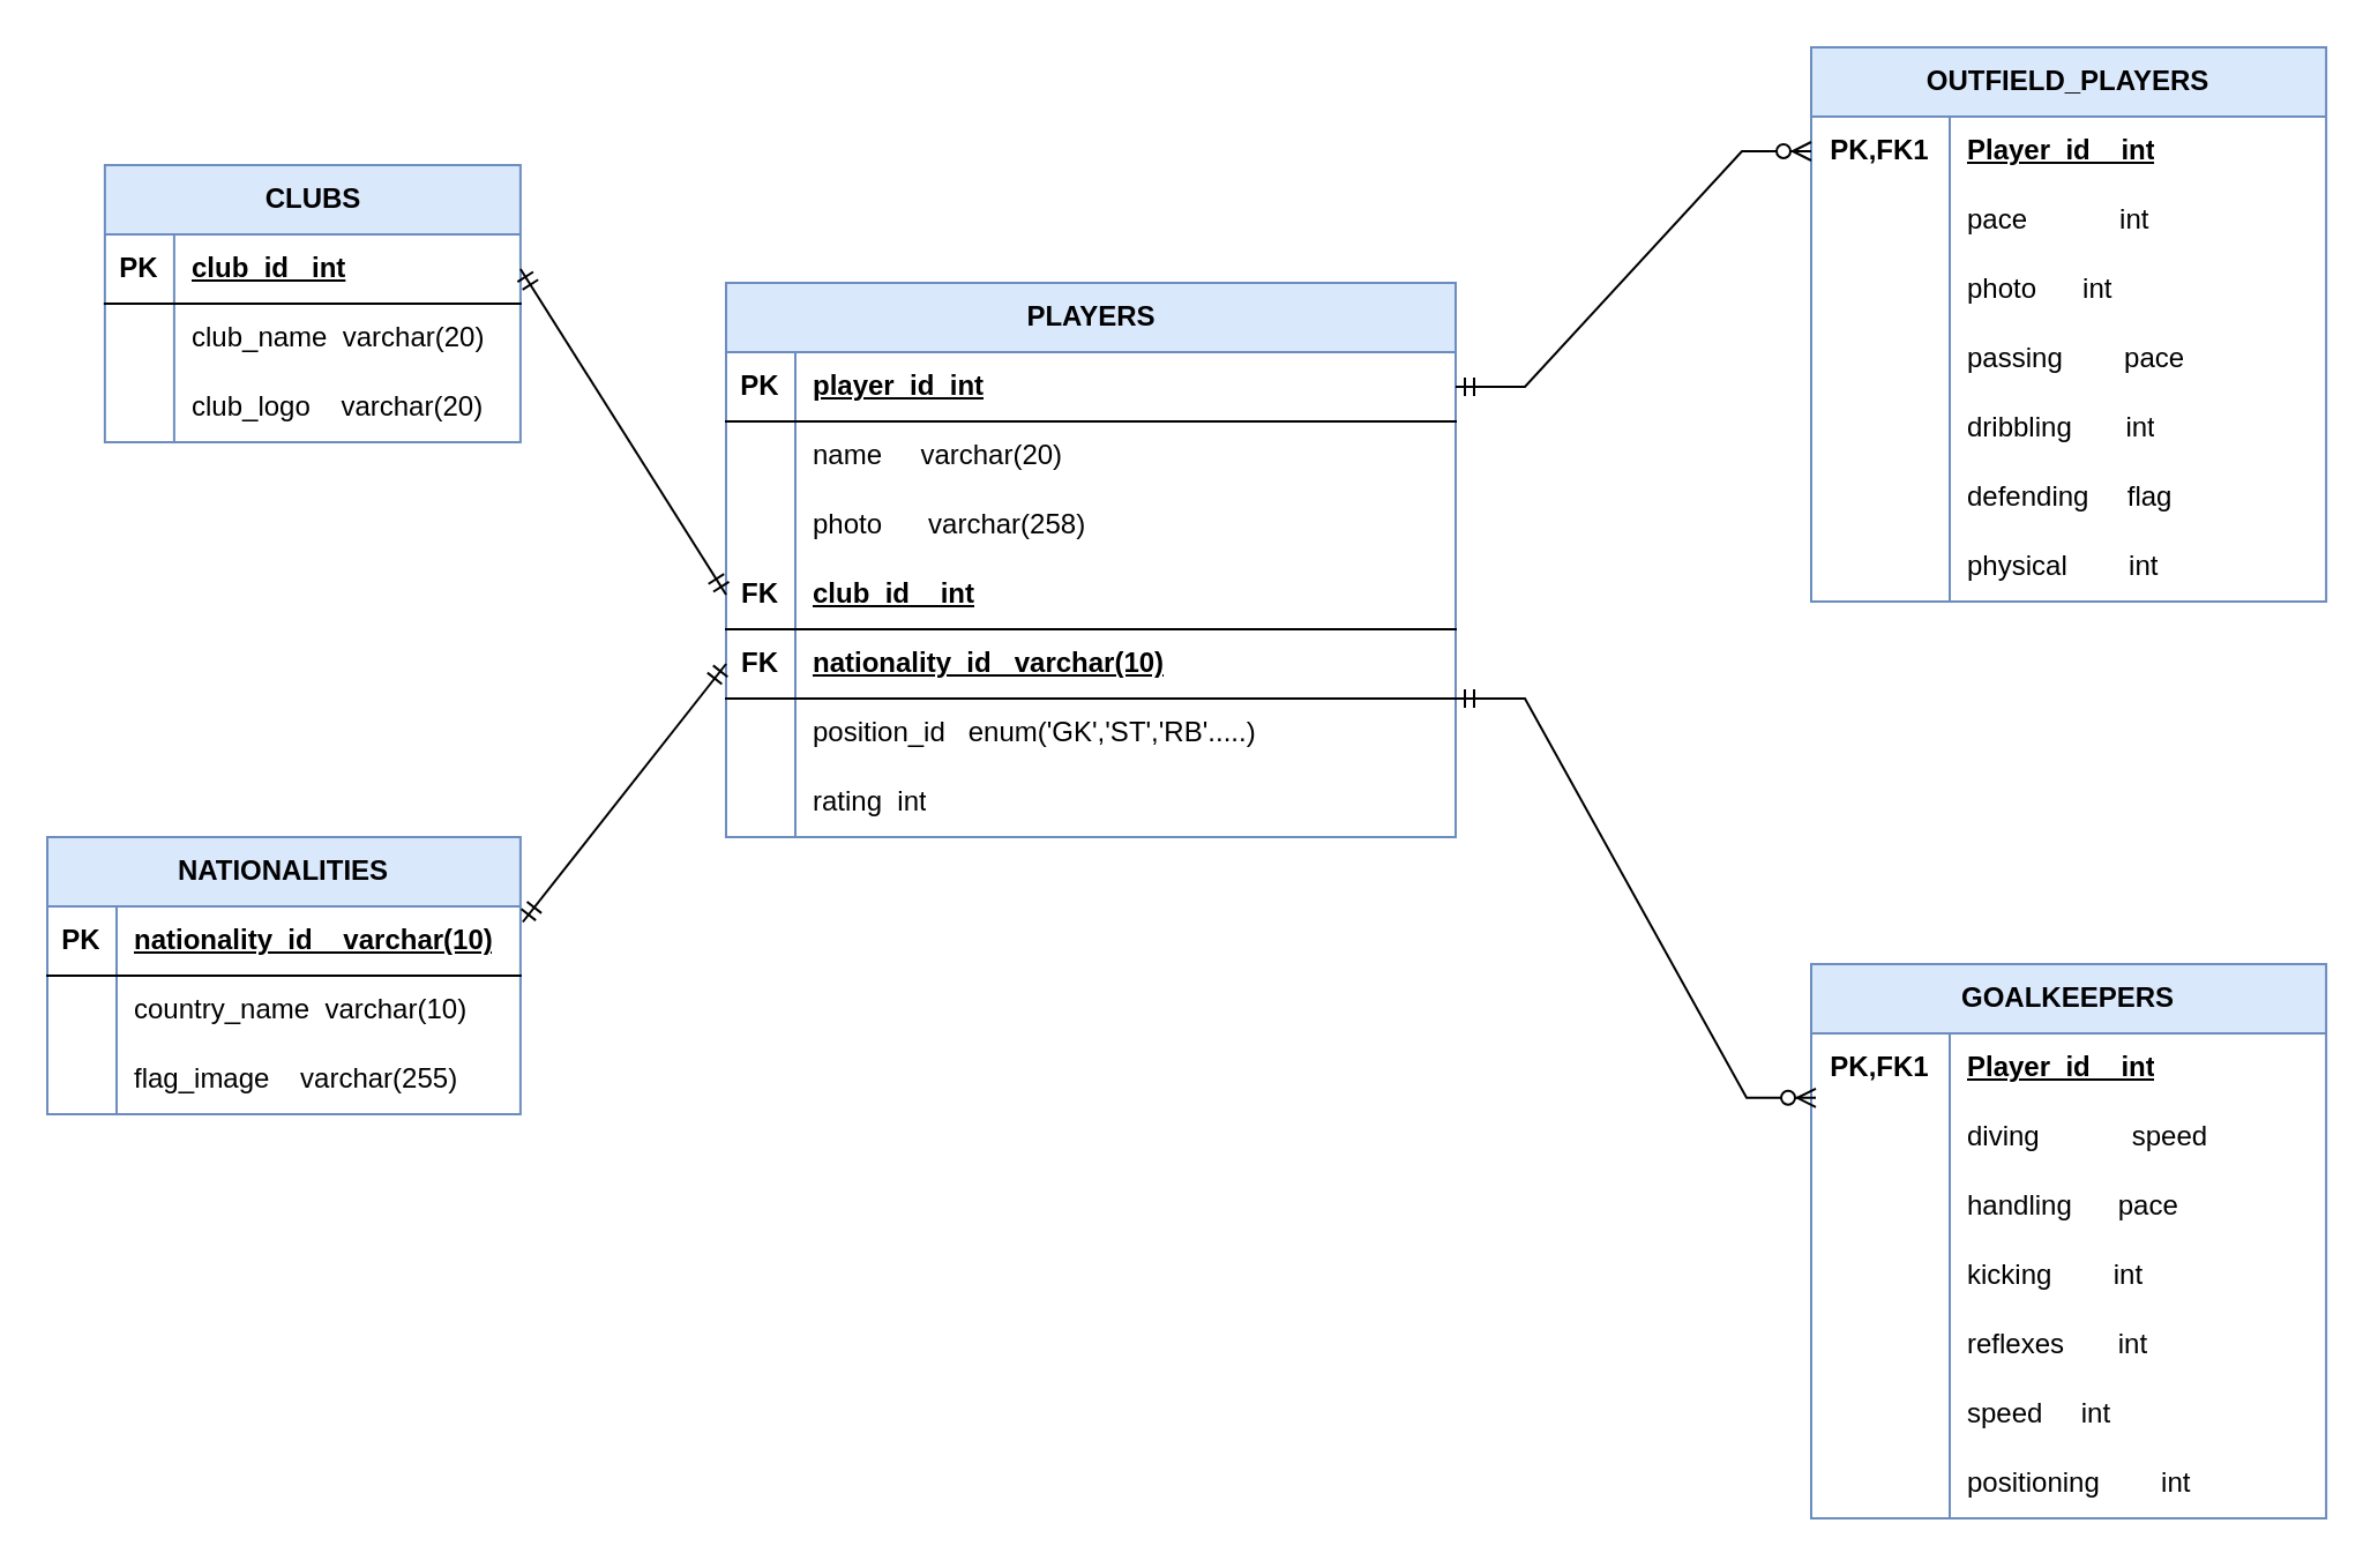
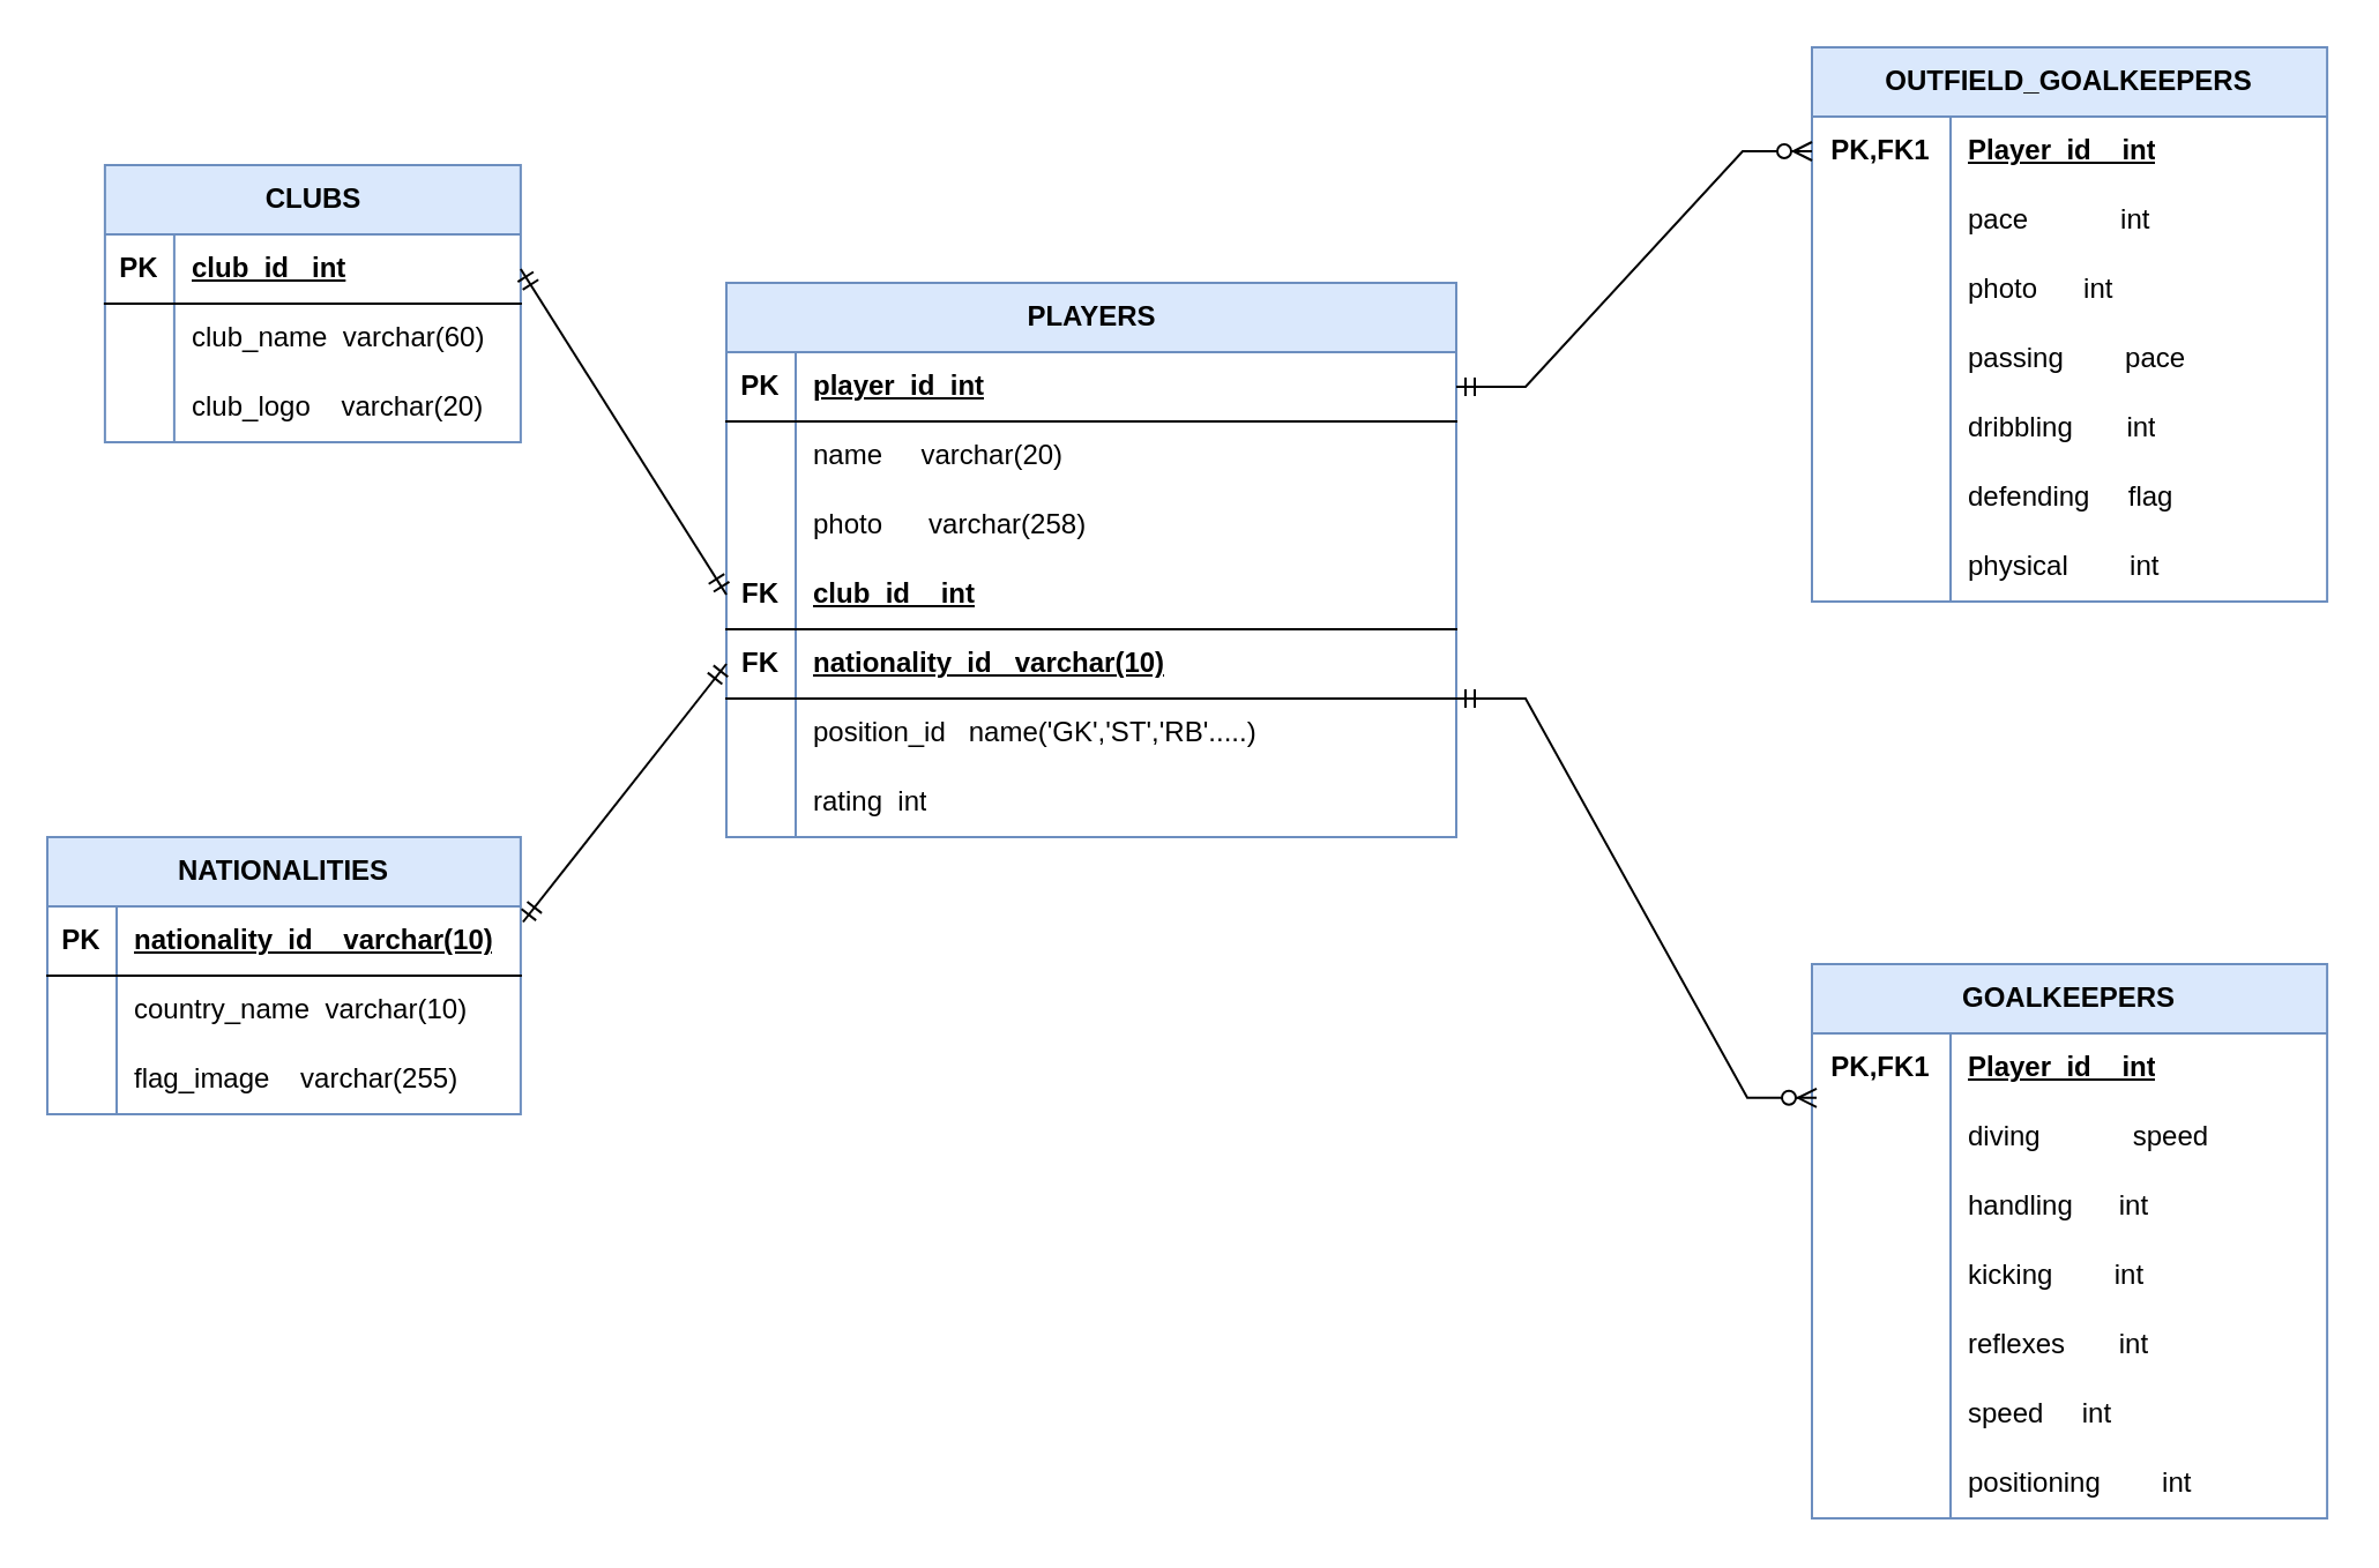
- <mxCell id="44" value="OUTFIELD_PLAYERS" style="shape=table;startSize=30;container=1;collapsible=1;childLayout=tableLayout;fixedRows=1;rowLines=0;fontStyle=1;align=center;resizeLast=1;html=1;whiteSpace=wrap;fillColor=#dae8fc;strokeColor=#6c8ebf;" parent="1" vertex="1"><mxGeometry x="784" y="20" width="223.056" height="240" as="geometry" /></mxCell>
+ <mxCell id="44" value="OUTFIELD_GOALKEEPERS" style="shape=table;startSize=30;container=1;collapsible=1;childLayout=tableLayout;fixedRows=1;rowLines=0;fontStyle=1;align=center;resizeLast=1;html=1;whiteSpace=wrap;fillColor=#dae8fc;strokeColor=#6c8ebf;" parent="1" vertex="1"><mxGeometry x="784" y="20" width="223.056" height="240" as="geometry" /></mxCell>
- <mxCell id="30" value="club_name&amp;nbsp; varchar(20)" style="shape=partialRectangle;connectable=0;fillColor=none;top=0;left=0;bottom=0;right=0;align=left;spacingLeft=6;overflow=hidden;whiteSpace=wrap;html=1;" parent="28" vertex="1"><mxGeometry x="30" width="150" height="30" as="geometry"><mxRectangle width="150" height="30" as="alternateBounds" /></mxGeometry></mxCell>
+ <mxCell id="30" value="club_name&amp;nbsp; varchar(60)" style="shape=partialRectangle;connectable=0;fillColor=none;top=0;left=0;bottom=0;right=0;align=left;spacingLeft=6;overflow=hidden;whiteSpace=wrap;html=1;" parent="28" vertex="1"><mxGeometry x="30" width="150" height="30" as="geometry"><mxRectangle width="150" height="30" as="alternateBounds" /></mxGeometry></mxCell>
- <mxCell id="20" value="position_id&amp;nbsp;&amp;nbsp;  enum('GK','ST','RB'.....)" style="shape=partialRectangle;connectable=0;fillColor=none;top=0;left=0;bottom=0;right=0;align=left;spacingLeft=6;overflow=hidden;whiteSpace=wrap;html=1;" parent="18" vertex="1"><mxGeometry x="30" width="286" height="30" as="geometry"><mxRectangle width="286" height="30" as="alternateBounds" /></mxGeometry></mxCell>
+ <mxCell id="20" value="position_id&amp;nbsp;&amp;nbsp;  name('GK','ST','RB'.....)" style="shape=partialRectangle;connectable=0;fillColor=none;top=0;left=0;bottom=0;right=0;align=left;spacingLeft=6;overflow=hidden;whiteSpace=wrap;html=1;" parent="18" vertex="1"><mxGeometry x="30" width="286" height="30" as="geometry"><mxRectangle width="286" height="30" as="alternateBounds" /></mxGeometry></mxCell>
- <mxCell id="75" value="handling&amp;nbsp;&amp;nbsp;&amp;nbsp;&amp;nbsp;&amp;nbsp; pace" style="shape=partialRectangle;connectable=0;fillColor=none;top=0;left=0;bottom=0;right=0;align=left;spacingLeft=6;overflow=hidden;html=1;whiteSpace=wrap;" parent="73" vertex="1"><mxGeometry x="60" width="163.056" height="30" as="geometry"><mxRectangle width="163.056" height="30" as="alternateBounds" /></mxGeometry></mxCell>
+ <mxCell id="75" value="handling&amp;nbsp;&amp;nbsp;&amp;nbsp;&amp;nbsp;&amp;nbsp; int" style="shape=partialRectangle;connectable=0;fillColor=none;top=0;left=0;bottom=0;right=0;align=left;spacingLeft=6;overflow=hidden;html=1;whiteSpace=wrap;" parent="73" vertex="1"><mxGeometry x="60" width="163.056" height="30" as="geometry"><mxRectangle width="163.056" height="30" as="alternateBounds" /></mxGeometry></mxCell>
